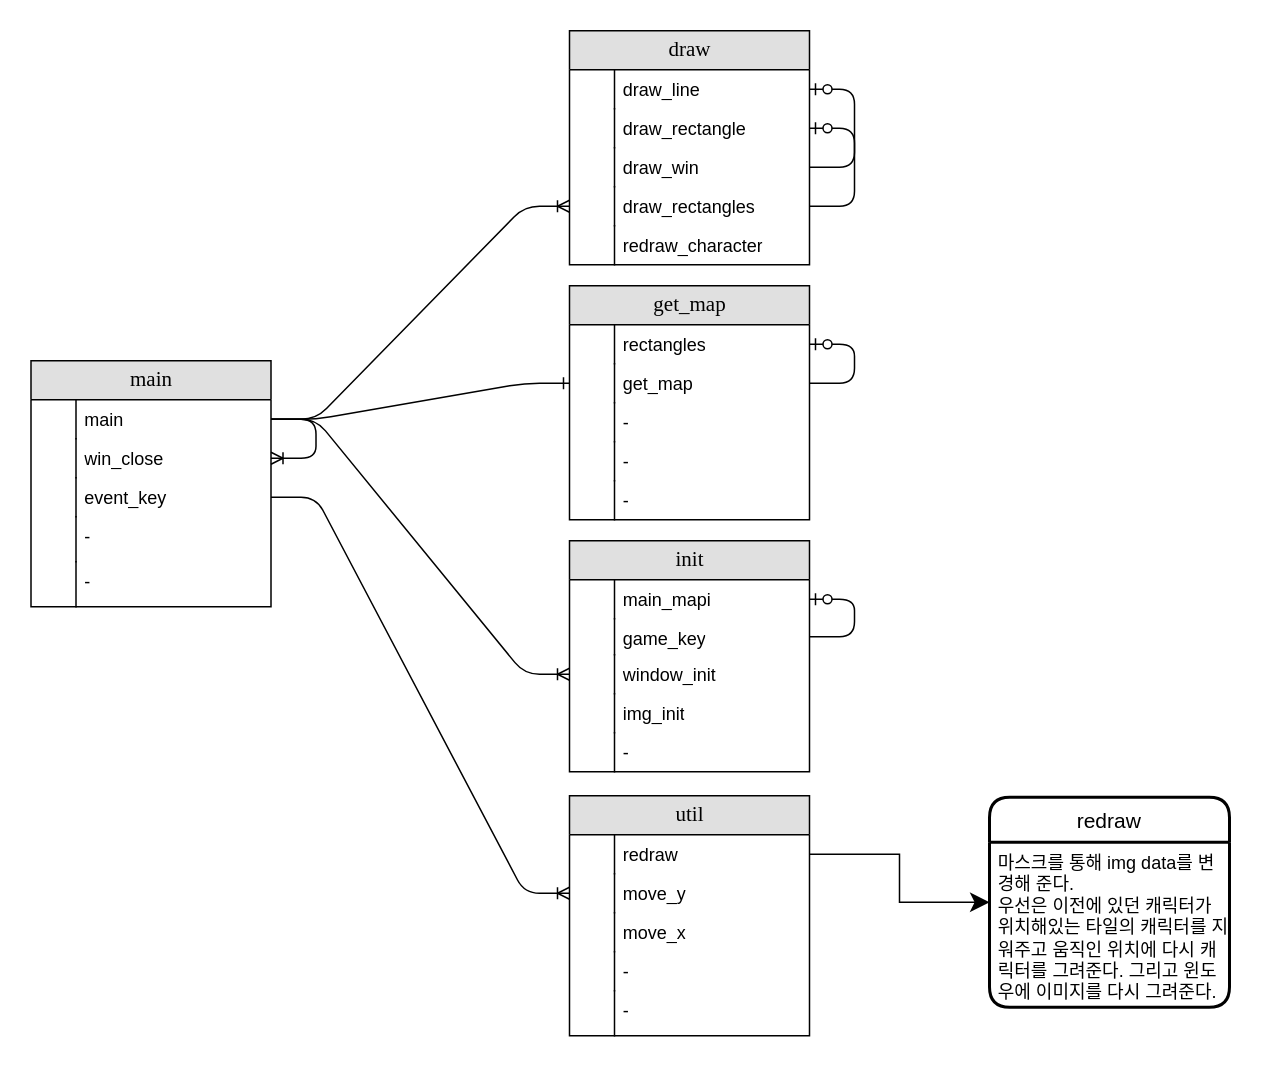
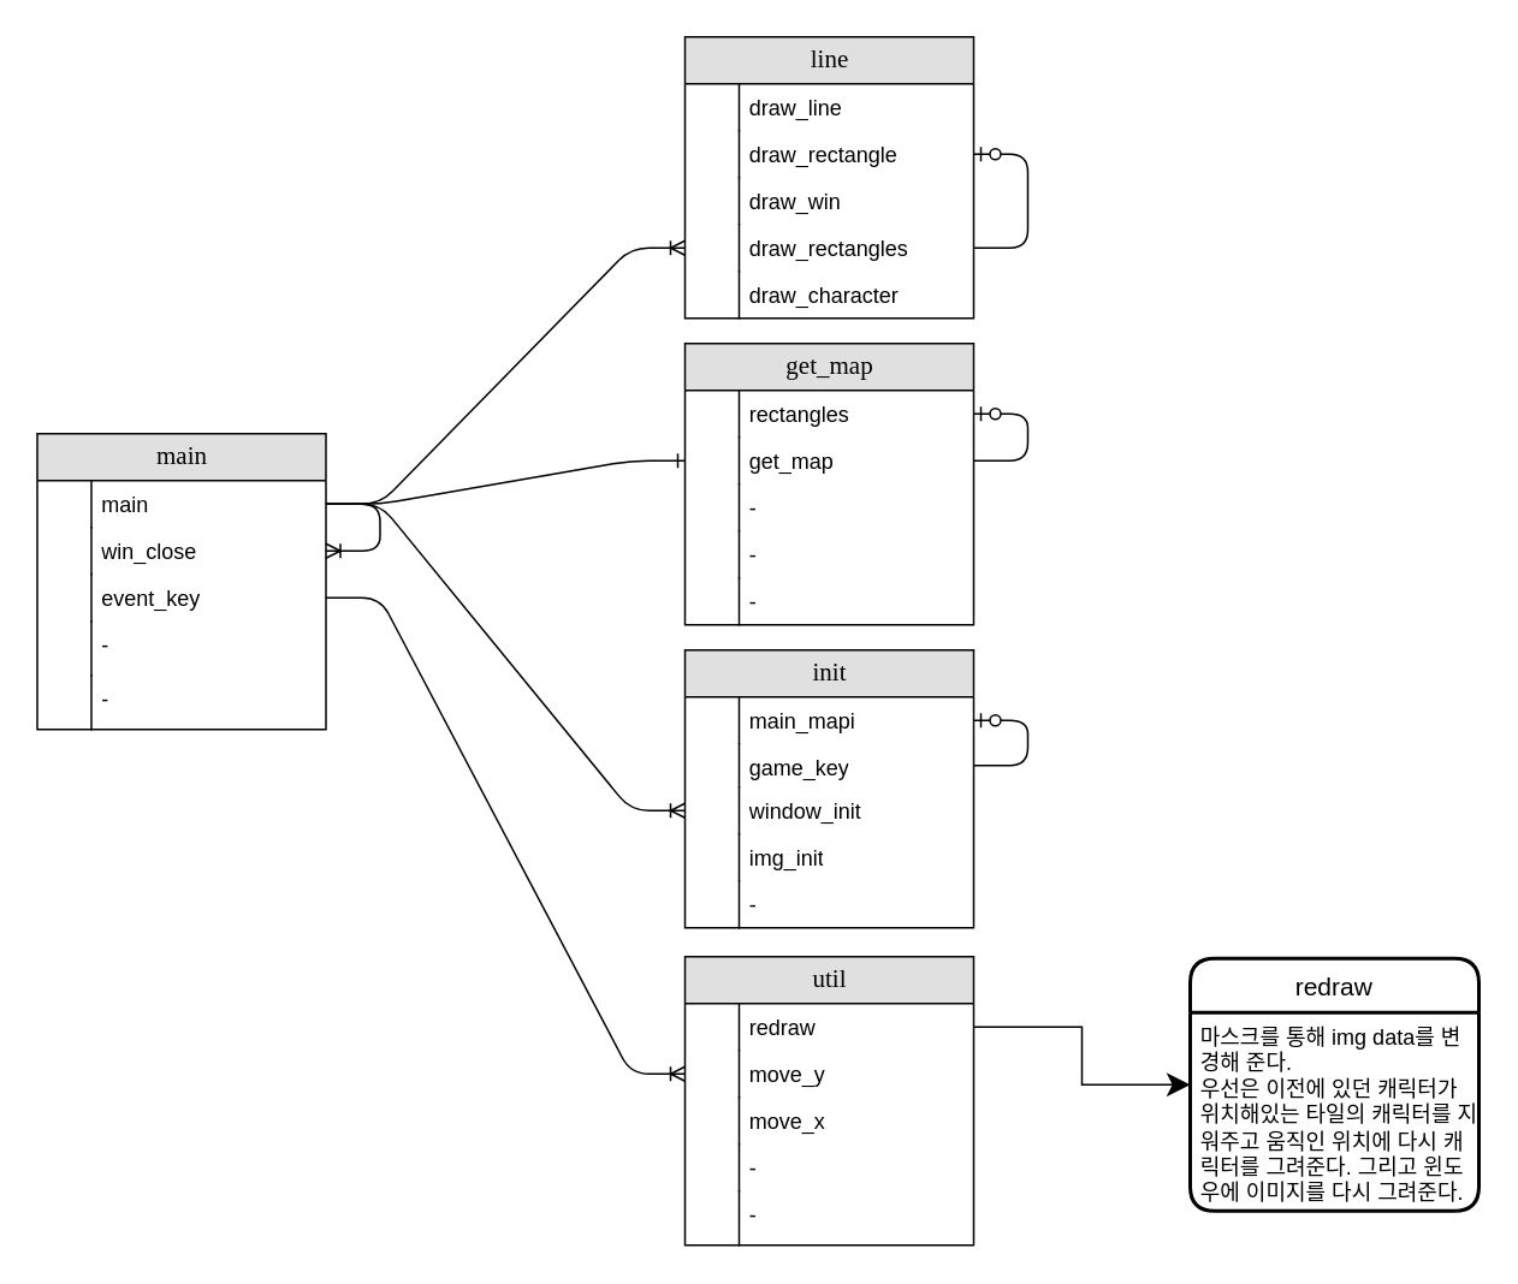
- <mxCell id="2" value="draw" style="swimlane;html=1;fontStyle=0;childLayout=stackLayout;horizontal=1;startSize=26;fillColor=#e0e0e0;horizontalStack=0;resizeParent=1;resizeLast=0;collapsible=1;marginBottom=0;swimlaneFillColor=#ffffff;align=center;rounded=0;shadow=0;comic=0;labelBackgroundColor=none;strokeWidth=1;fontFamily=Verdana;fontSize=14" parent="1" vertex="1"><mxGeometry x="379" y="20" width="160" height="156" as="geometry" /></mxCell>
+ <mxCell id="2" value="line" style="swimlane;html=1;fontStyle=0;childLayout=stackLayout;horizontal=1;startSize=26;fillColor=#e0e0e0;horizontalStack=0;resizeParent=1;resizeLast=0;collapsible=1;marginBottom=0;swimlaneFillColor=#ffffff;align=center;rounded=0;shadow=0;comic=0;labelBackgroundColor=none;strokeWidth=1;fontFamily=Verdana;fontSize=14" parent="1" vertex="1"><mxGeometry x="379" y="20" width="160" height="156" as="geometry" /></mxCell>
- <mxCell id="14" value="" style="edgeStyle=entityRelationEdgeStyle;fontSize=12;html=1;endArrow=ERzeroToOne;endFill=1;jumpStyle=sharp;" edge="1" parent="2" source="7" target="3"><mxGeometry width="100" height="100" relative="1" as="geometry"><mxPoint x="280" y="91" as="sourcePoint" /><mxPoint x="250" y="39" as="targetPoint" /></mxGeometry></mxCell>
- <mxCell id="11" value="redraw_character" style="shape=partialRectangle;top=0;left=0;right=0;bottom=0;html=1;align=left;verticalAlign=top;fillColor=none;spacingLeft=34;spacingRight=4;whiteSpace=wrap;overflow=hidden;rotatable=0;points=[[0,0.5],[1,0.5]];portConstraint=eastwest;dropTarget=0;" parent="2" vertex="1"><mxGeometry y="130" width="160" height="26" as="geometry" /></mxCell>
+ <mxCell id="11" value="draw_character" style="shape=partialRectangle;top=0;left=0;right=0;bottom=0;html=1;align=left;verticalAlign=top;fillColor=none;spacingLeft=34;spacingRight=4;whiteSpace=wrap;overflow=hidden;rotatable=0;points=[[0,0.5],[1,0.5]];portConstraint=eastwest;dropTarget=0;" parent="2" vertex="1"><mxGeometry y="130" width="160" height="26" as="geometry" /></mxCell>
